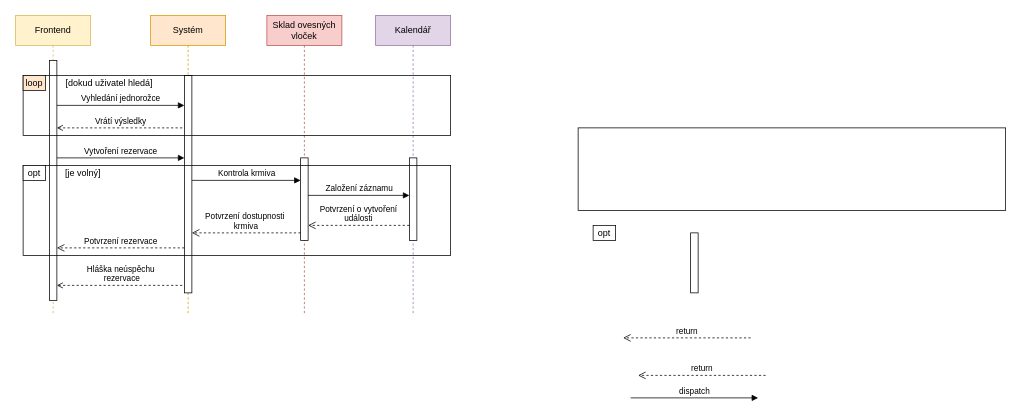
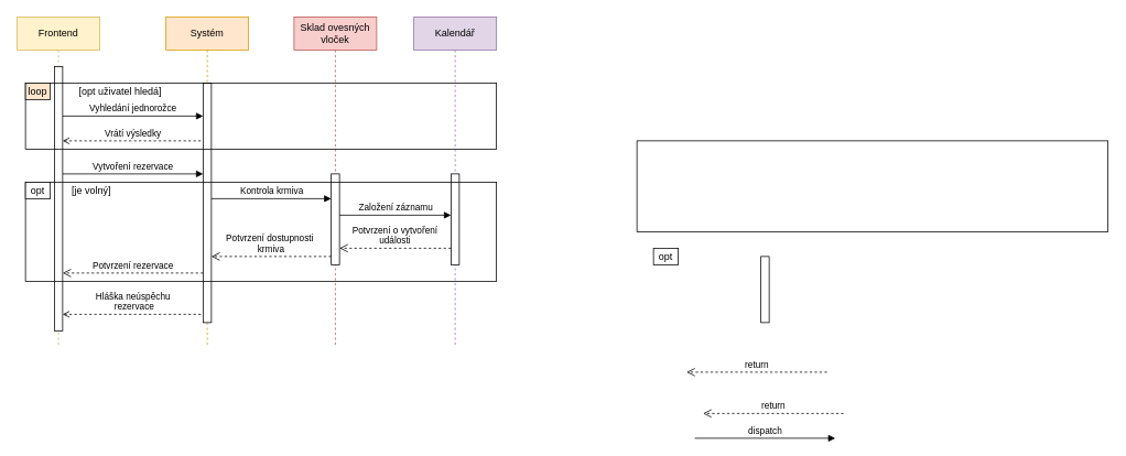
- <mxCell id="30" value="[dokud uživatel hledá]" style="text;html=1;align=center;verticalAlign=middle;whiteSpace=wrap;rounded=0;" vertex="1" parent="1"><mxGeometry x="80" y="95" width="130" height="30" as="geometry" /></mxCell>
+ <mxCell id="30" value="[opt uživatel hledá]" style="text;html=1;align=center;verticalAlign=middle;whiteSpace=wrap;rounded=0;" vertex="1" parent="1"><mxGeometry x="80" y="95" width="130" height="30" as="geometry" /></mxCell>
